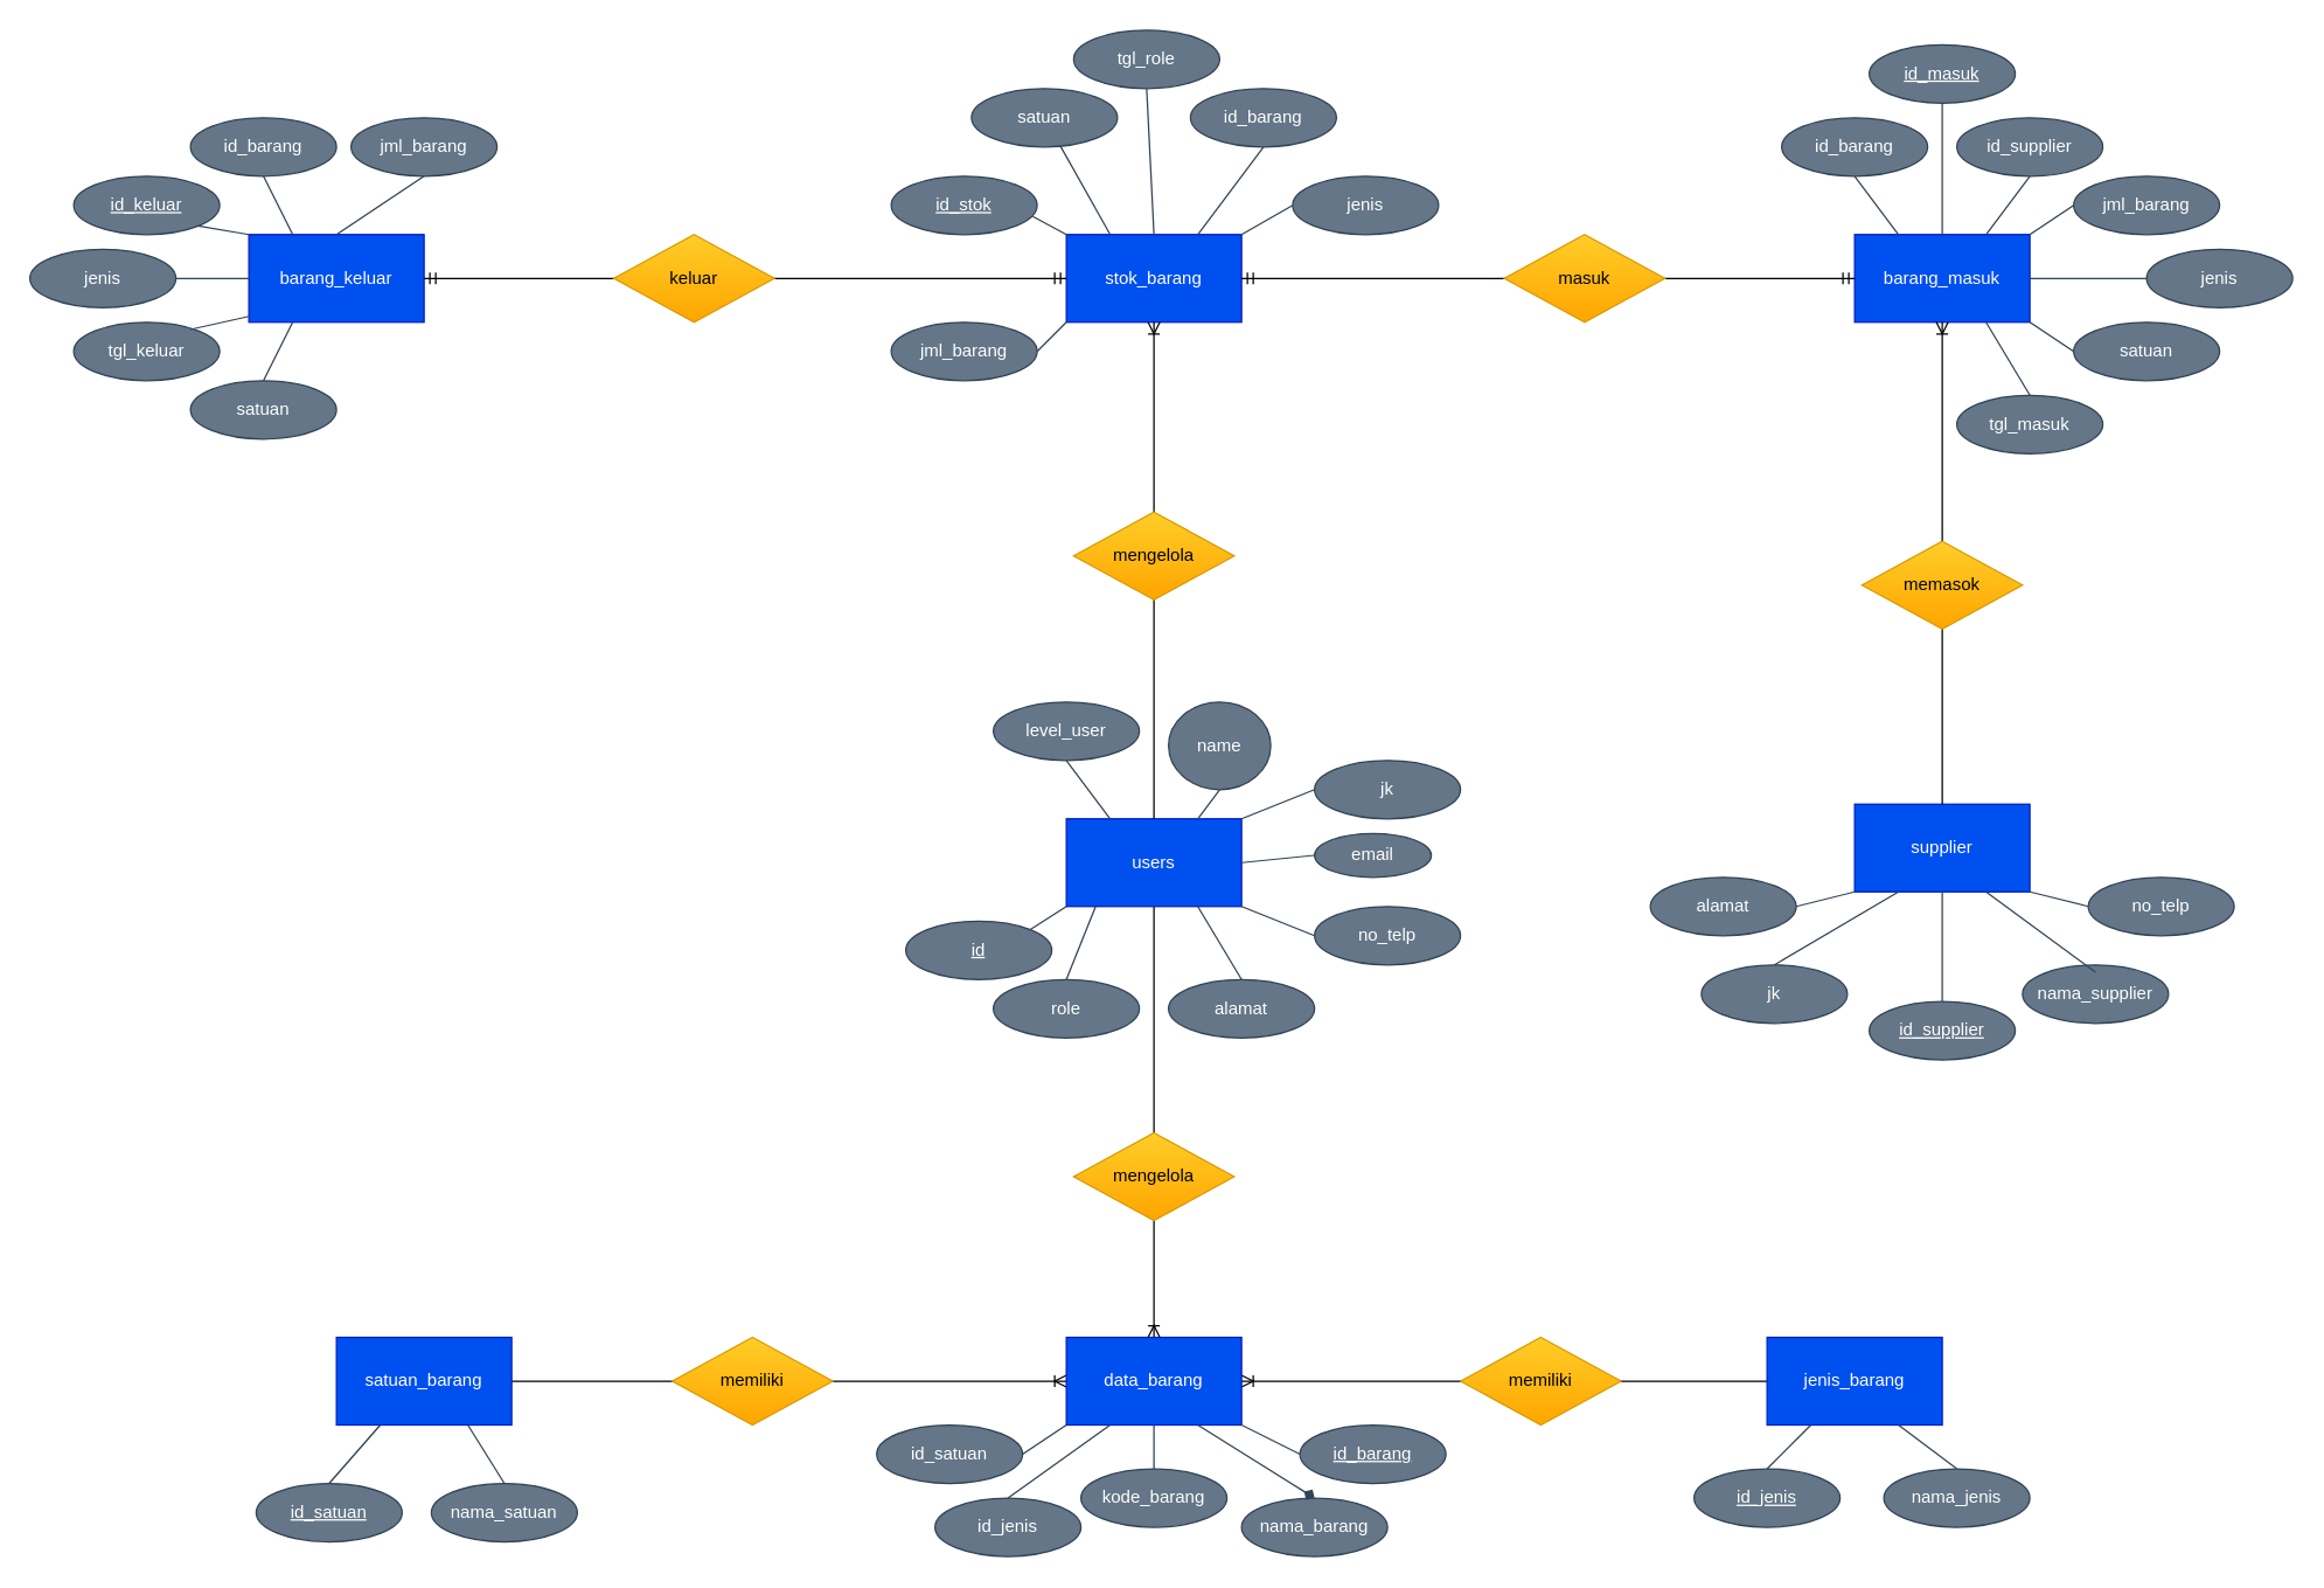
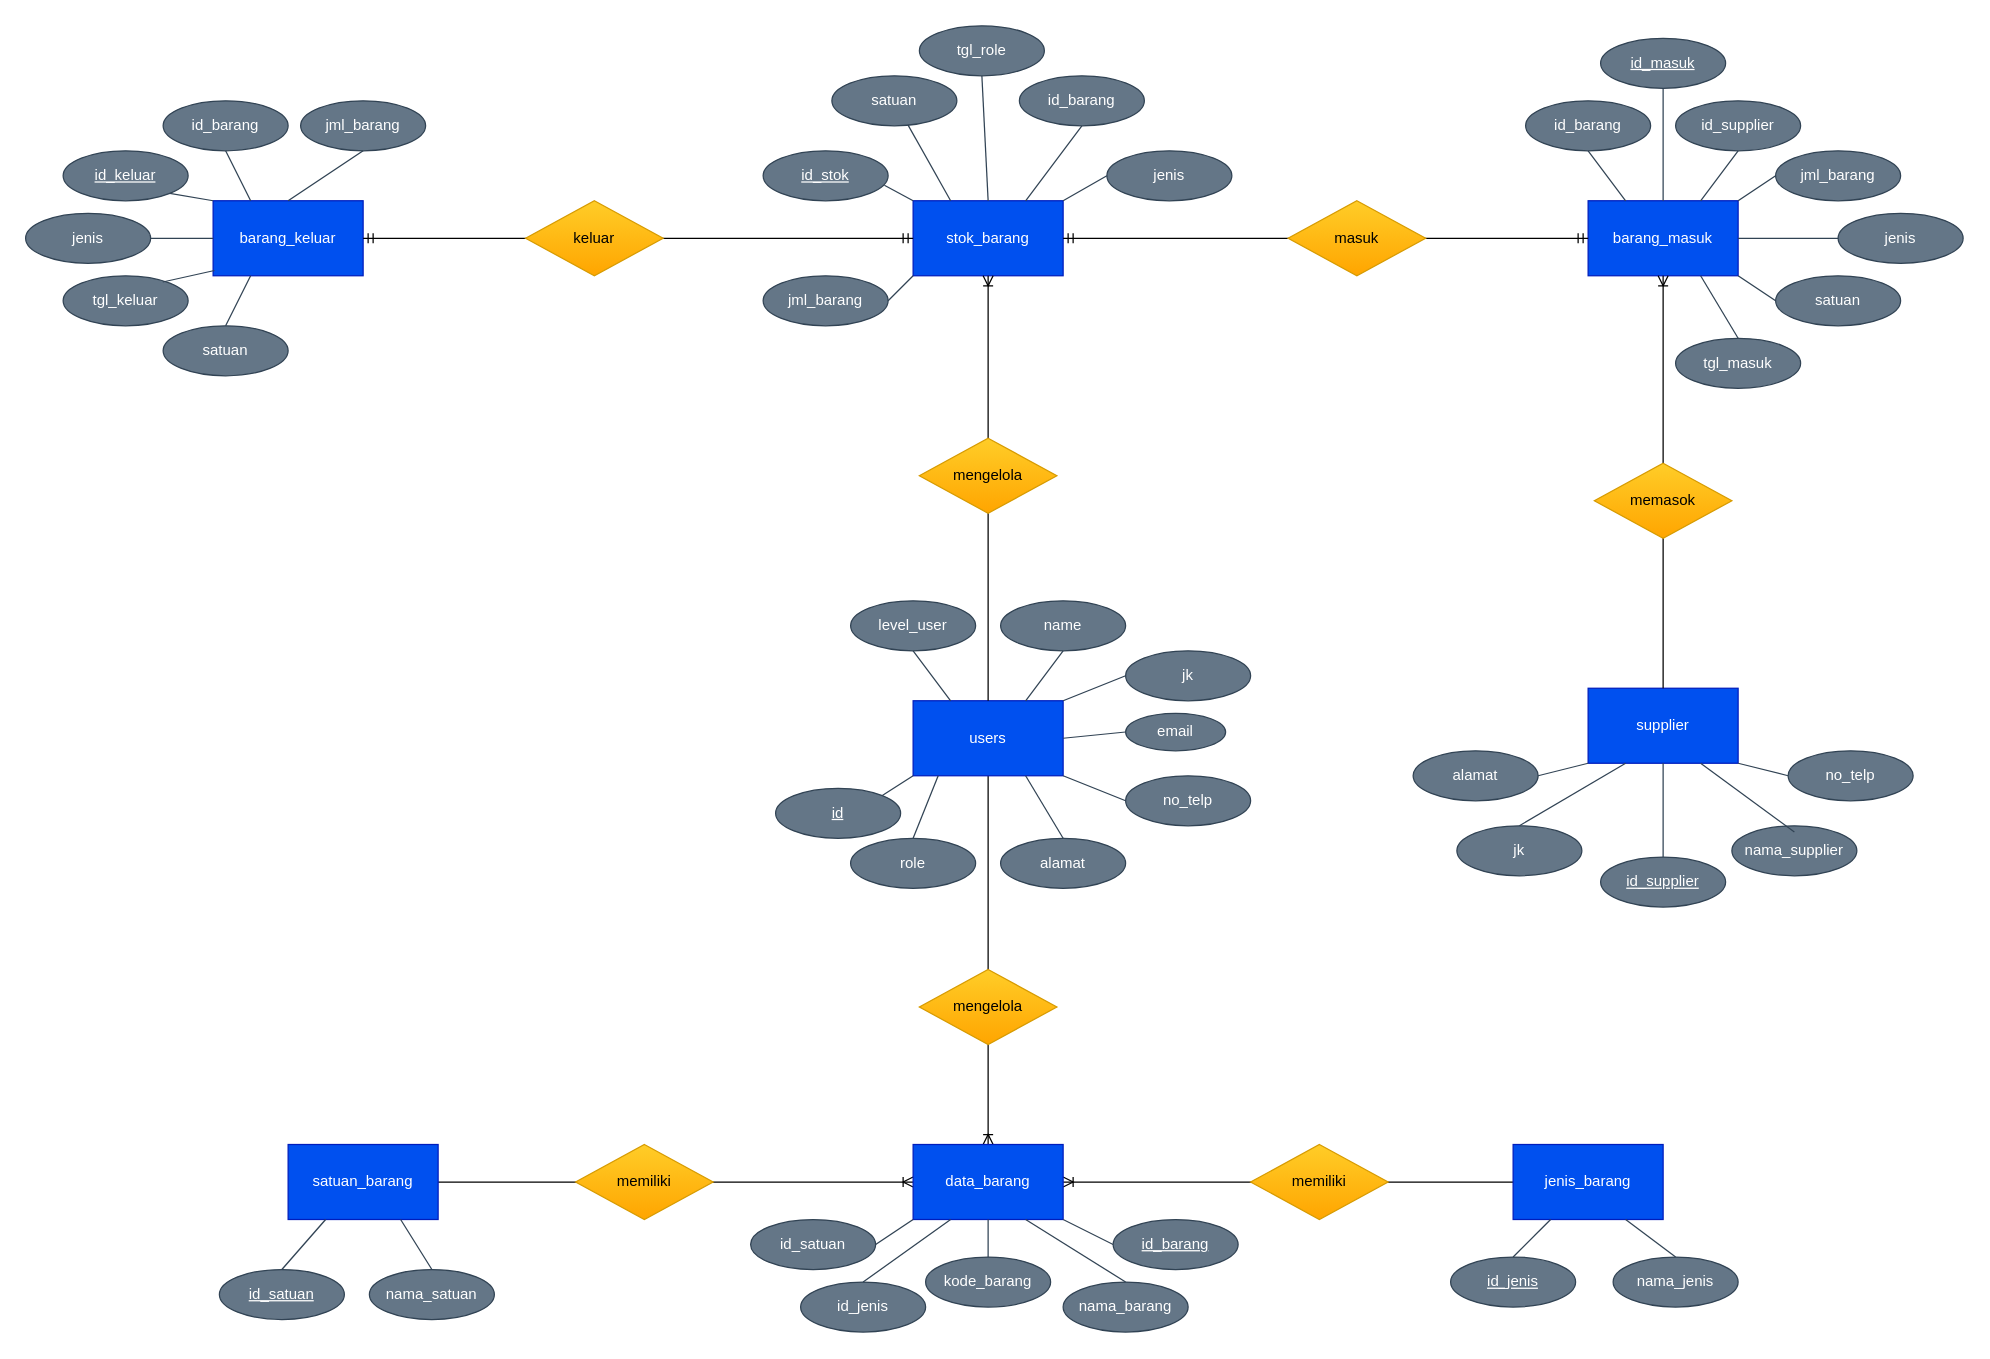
- <mxCell id="13" value="name" style="ellipse;whiteSpace=wrap;html=1;align=center;fillColor=#647687;strokeColor=#314354;fontColor=#ffffff;" parent="1" vertex="1"><mxGeometry x="800" y="480" width="70" height="60" as="geometry" /></mxCell>
+ <mxCell id="13" value="name" style="ellipse;whiteSpace=wrap;html=1;align=center;fillColor=#647687;strokeColor=#314354;fontColor=#ffffff;" parent="1" vertex="1"><mxGeometry x="800" y="480" width="100" height="40" as="geometry" /></mxCell>
- <mxCell id="44" value="" style="endArrow=diamond;html=1;exitX=0.75;exitY=1;exitDx=0;exitDy=0;entryX=0.5;entryY=0;entryDx=0;entryDy=0;fillColor=#647687;strokeColor=#314354;" parent="1" source="8" target="37" edge="1"><mxGeometry width="50" height="50" relative="1" as="geometry"><mxPoint x="750" y="1045" as="sourcePoint" /><mxPoint x="780" y="995" as="targetPoint" /></mxGeometry></mxCell>
+ <mxCell id="44" value="" style="endArrow=none;html=1;exitX=0.75;exitY=1;exitDx=0;exitDy=0;entryX=0.5;entryY=0;entryDx=0;entryDy=0;fillColor=#647687;strokeColor=#314354;" parent="1" source="8" target="37" edge="1"><mxGeometry width="50" height="50" relative="1" as="geometry"><mxPoint x="750" y="1045" as="sourcePoint" /><mxPoint x="780" y="995" as="targetPoint" /></mxGeometry></mxCell>
